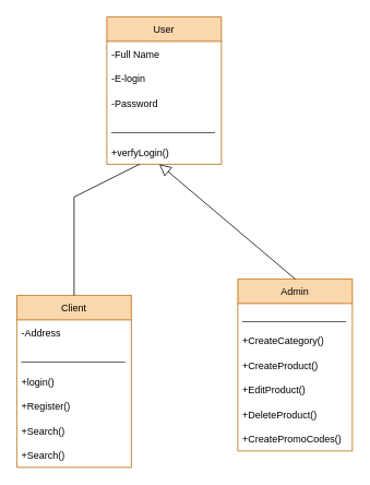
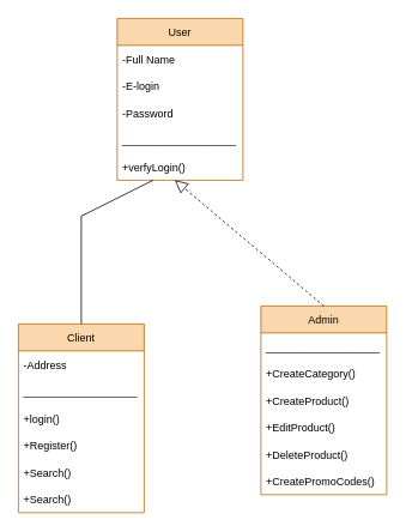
- <mxCell id="23" value="" style="endArrow=block;endFill=0;endSize=12;html=1;rounded=0;entryX=0.458;entryY=0.998;entryDx=0;entryDy=0;entryPerimeter=0;exitX=0.5;exitY=0;exitDx=0;exitDy=0;" edge="1" parent="1" source="8" target="7"><mxGeometry width="160" relative="1" as="geometry"><mxPoint x="290" y="200" as="sourcePoint" /><mxPoint x="450" y="200" as="targetPoint" /></mxGeometry></mxCell>
+ <mxCell id="23" value="" style="endArrow=block;endFill=0;endSize=12;html=1;rounded=0;entryX=0.458;entryY=0.998;entryDx=0;entryDy=0;entryPerimeter=0;exitX=0.5;exitY=0;exitDx=0;exitDy=0;dashed=1;" edge="1" parent="1" source="8" target="7"><mxGeometry width="160" relative="1" as="geometry"><mxPoint x="290" y="200" as="sourcePoint" /><mxPoint x="450" y="200" as="targetPoint" /></mxGeometry></mxCell>
